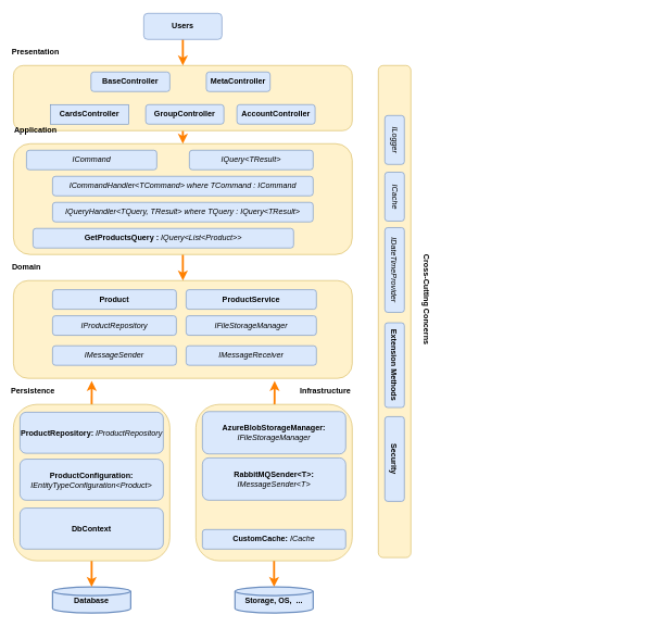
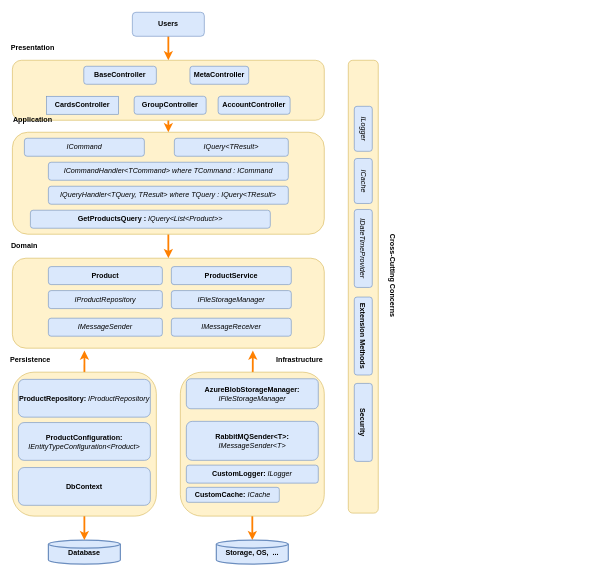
- <mxCell id="29" value="AzureBlobStorageManager: &lt;i style=&quot;font-weight: normal&quot;&gt;IFileStorageManager&lt;/i&gt;" style="rounded=1;whiteSpace=wrap;html=1;fillColor=#dae8fc;align=center;strokeColor=#6c8ebf;fontStyle=1" parent="1" vertex="1"><mxGeometry x="310" y="631" width="220" height="65" as="geometry" /></mxCell>
+ <mxCell id="29" value="AzureBlobStorageManager: &lt;i style=&quot;font-weight: normal&quot;&gt;IFileStorageManager&lt;/i&gt;" style="rounded=1;whiteSpace=wrap;html=1;fillColor=#dae8fc;align=center;strokeColor=#6c8ebf;fontStyle=1" parent="1" vertex="1"><mxGeometry x="310" y="631" width="220" height="50" as="geometry" /></mxCell>
+ <mxCell id="45" value="CustomLogger: &lt;i style=&quot;font-weight: normal&quot;&gt;ILogger&lt;/i&gt;" style="rounded=1;whiteSpace=wrap;html=1;fillColor=#dae8fc;align=center;strokeColor=#6c8ebf;fontStyle=1" parent="1" vertex="1"><mxGeometry x="310" y="775" width="220" height="30" as="geometry" /></mxCell>
- <mxCell id="47" value="CustomCache: &lt;i style=&quot;font-weight: normal&quot;&gt;ICache&lt;/i&gt;" style="rounded=1;whiteSpace=wrap;html=1;fillColor=#dae8fc;align=center;strokeColor=#6c8ebf;fontStyle=1" parent="1" vertex="1"><mxGeometry x="310" y="812" width="220" height="30" as="geometry" /></mxCell>
+ <mxCell id="47" value="CustomCache: &lt;i style=&quot;font-weight: normal&quot;&gt;ICache&lt;/i&gt;" style="rounded=1;whiteSpace=wrap;html=1;fillColor=#dae8fc;align=center;strokeColor=#6c8ebf;fontStyle=1" parent="1" vertex="1"><mxGeometry x="310" y="812" width="155" height="25" as="geometry" /></mxCell>
